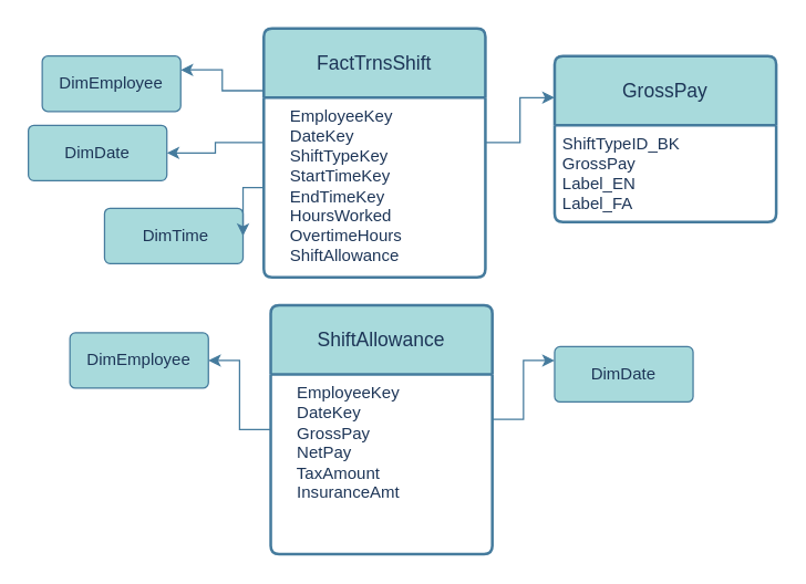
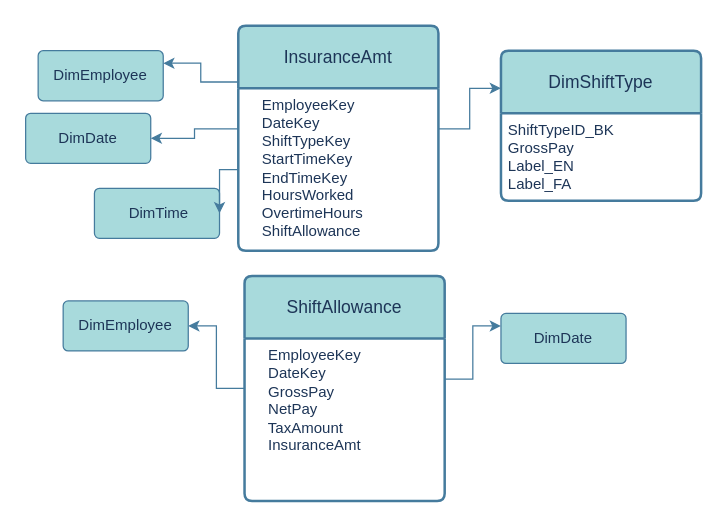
- <mxCell id="5" value="FactTrnsShift" style="swimlane;childLayout=stackLayout;horizontal=1;startSize=50;horizontalStack=0;rounded=1;fontSize=14;fontStyle=0;strokeWidth=2;resizeParent=0;resizeLast=1;shadow=0;dashed=0;align=center;arcSize=4;whiteSpace=wrap;html=1;labelBackgroundColor=none;fillColor=#A8DADC;strokeColor=#457B9D;fontColor=#1D3557;" vertex="1" parent="1"><mxGeometry x="190" y="20" width="160" height="180" as="geometry" /></mxCell>
+ <mxCell id="5" value="InsuranceAmt" style="swimlane;childLayout=stackLayout;horizontal=1;startSize=50;horizontalStack=0;rounded=1;fontSize=14;fontStyle=0;strokeWidth=2;resizeParent=0;resizeLast=1;shadow=0;dashed=0;align=center;arcSize=4;whiteSpace=wrap;html=1;labelBackgroundColor=none;fillColor=#A8DADC;strokeColor=#457B9D;fontColor=#1D3557;" vertex="1" parent="1"><mxGeometry x="190" y="20" width="160" height="180" as="geometry" /></mxCell>
- <mxCell id="2" value="GrossPay" style="swimlane;childLayout=stackLayout;horizontal=1;startSize=50;horizontalStack=0;rounded=1;fontSize=14;fontStyle=0;strokeWidth=2;resizeParent=0;resizeLast=1;shadow=0;dashed=0;align=center;arcSize=4;whiteSpace=wrap;html=1;labelBackgroundColor=none;fillColor=#A8DADC;strokeColor=#457B9D;fontColor=#1D3557;" vertex="1" parent="1"><mxGeometry x="400" y="40" width="160" height="120" as="geometry" /></mxCell>
+ <mxCell id="2" value="DimShiftType" style="swimlane;childLayout=stackLayout;horizontal=1;startSize=50;horizontalStack=0;rounded=1;fontSize=14;fontStyle=0;strokeWidth=2;resizeParent=0;resizeLast=1;shadow=0;dashed=0;align=center;arcSize=4;whiteSpace=wrap;html=1;labelBackgroundColor=none;fillColor=#A8DADC;strokeColor=#457B9D;fontColor=#1D3557;" vertex="1" parent="1"><mxGeometry x="400" y="40" width="160" height="120" as="geometry" /></mxCell>
